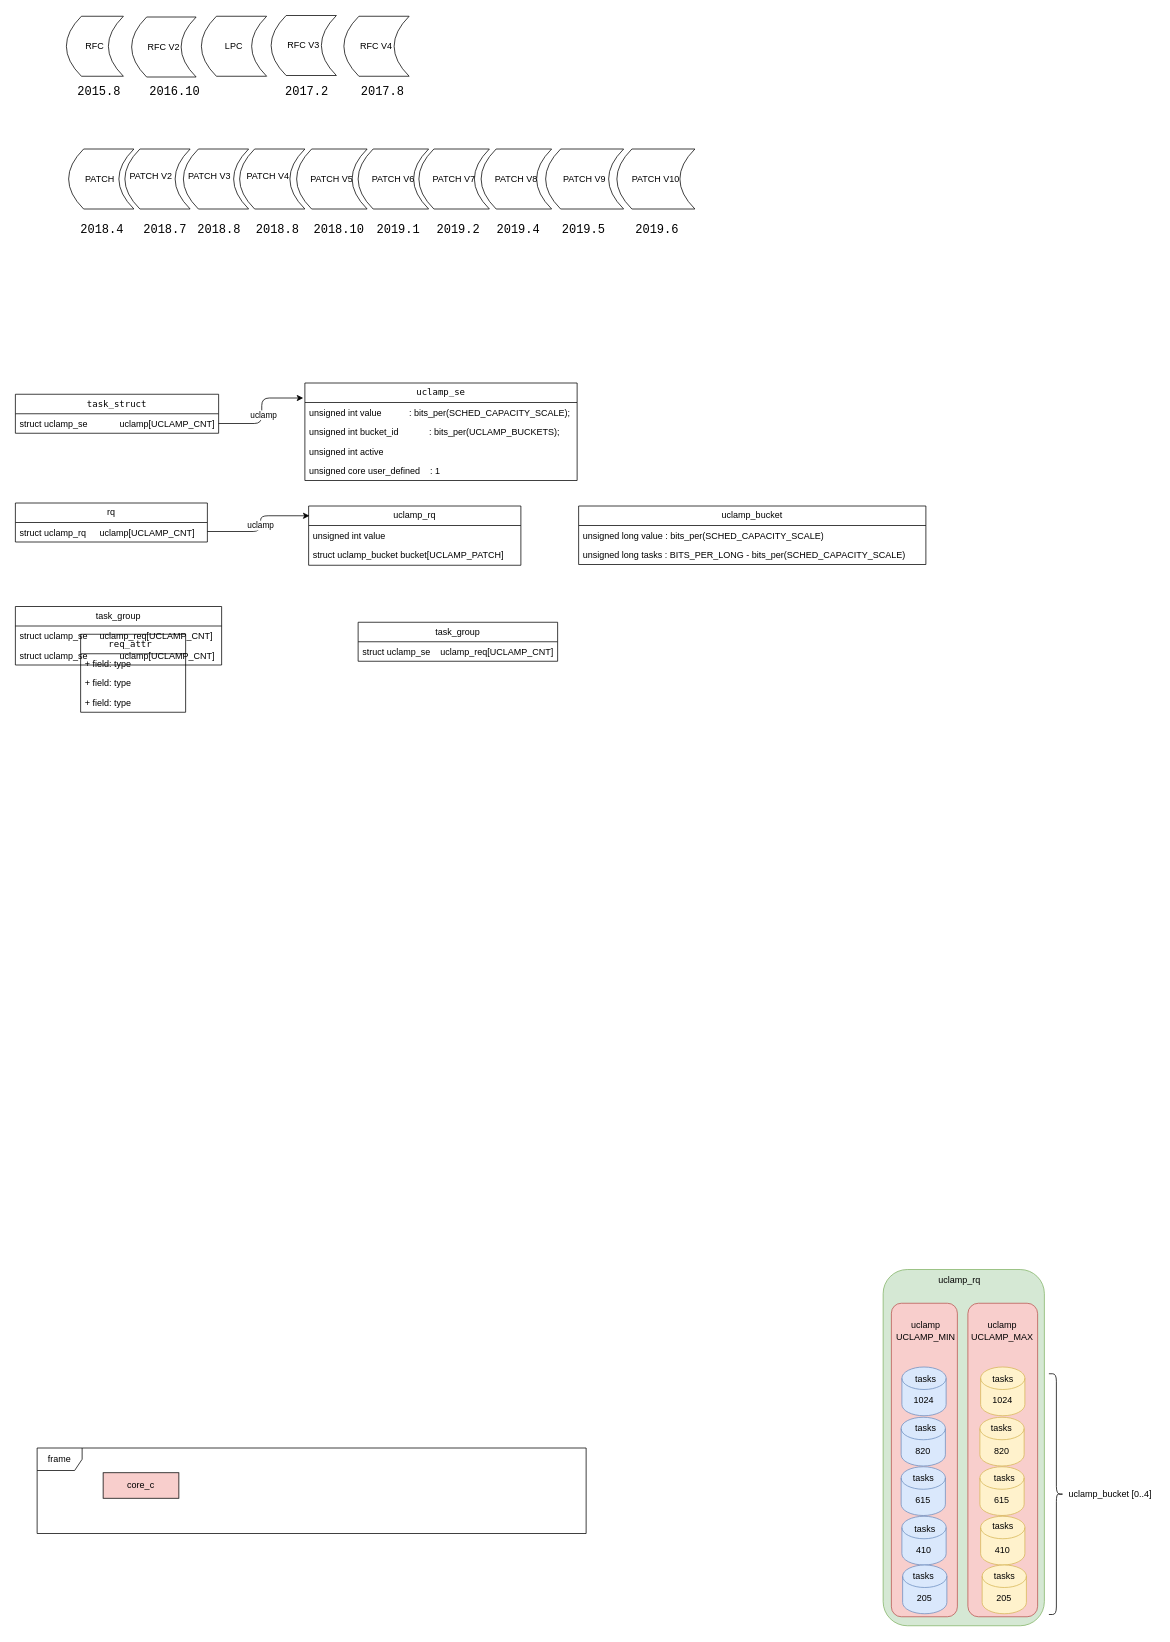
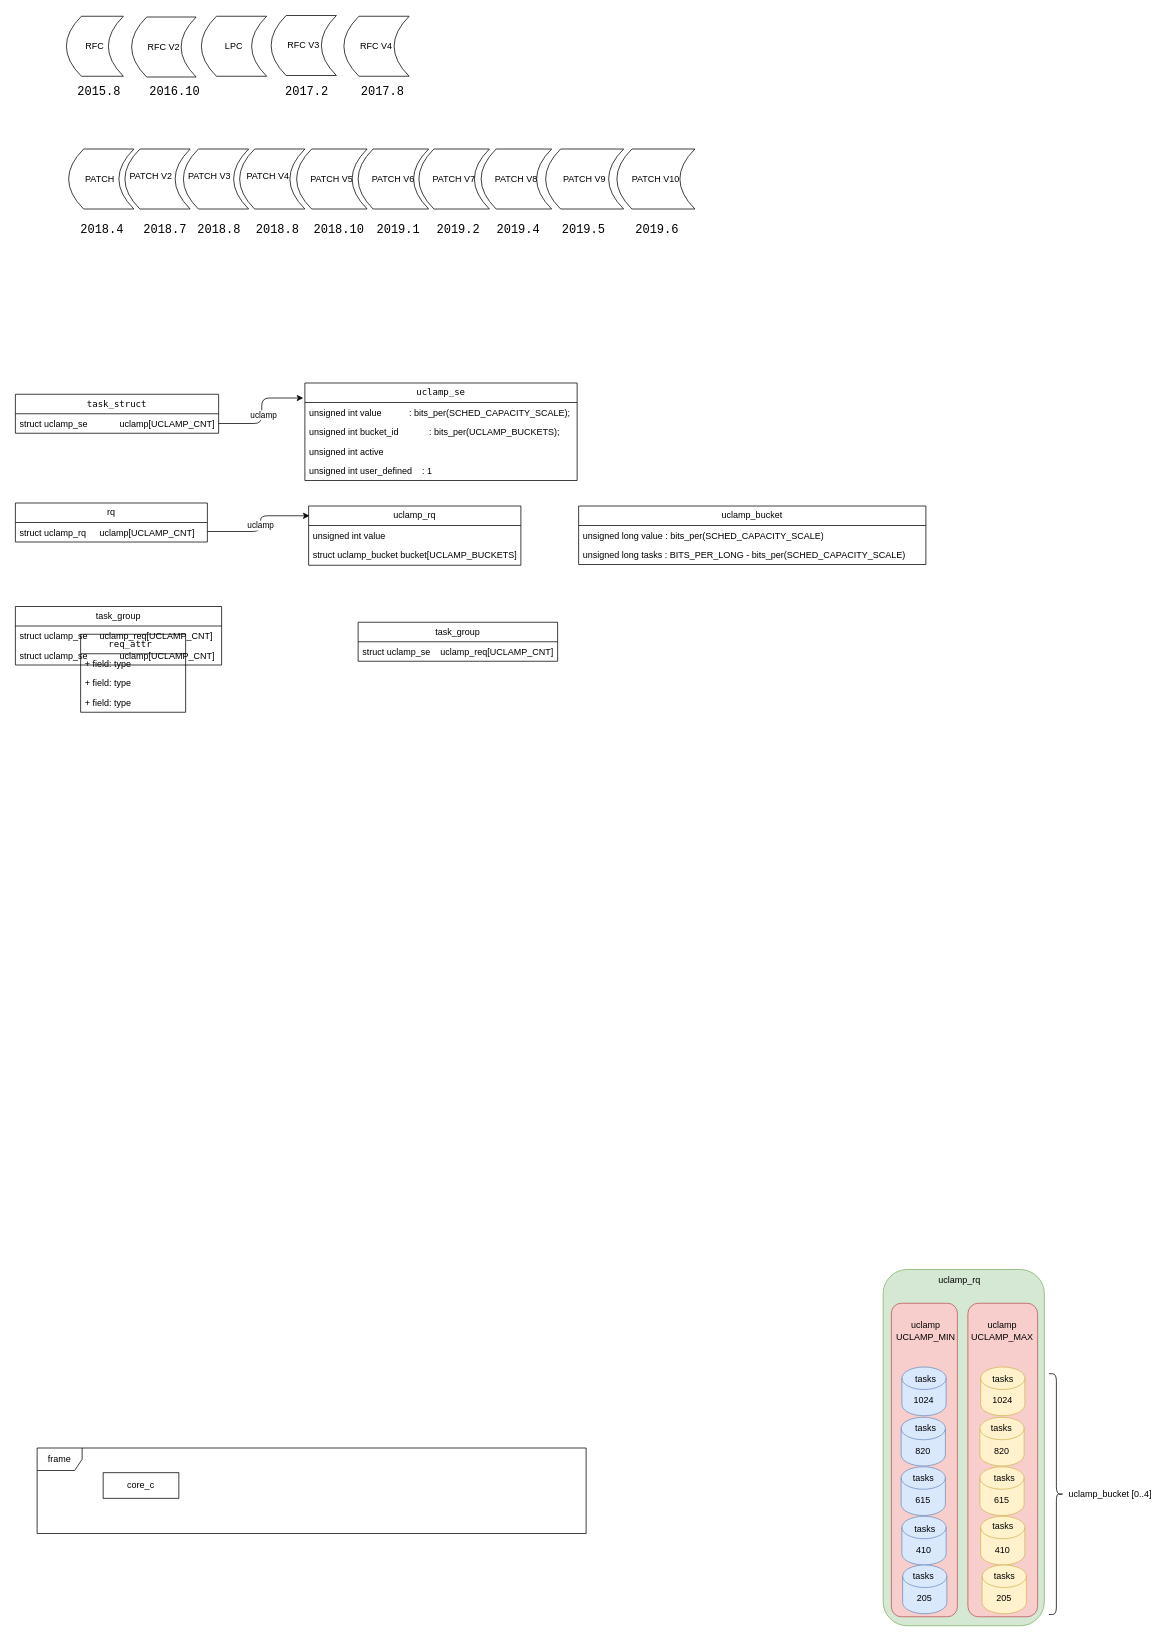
- <mxCell id="39" value="unsigned core user_defined&amp;nbsp;&amp;nbsp; &amp;nbsp;: 1" style="text;strokeColor=none;fillColor=none;align=left;verticalAlign=top;spacingLeft=4;spacingRight=4;overflow=hidden;rotatable=0;points=[[0,0.5],[1,0.5]];portConstraint=eastwest;whiteSpace=wrap;html=1;" vertex="1" parent="35"><mxGeometry y="104" width="363" height="26" as="geometry" /></mxCell>
+ <mxCell id="39" value="unsigned int user_defined&amp;nbsp;&amp;nbsp; &amp;nbsp;: 1" style="text;strokeColor=none;fillColor=none;align=left;verticalAlign=top;spacingLeft=4;spacingRight=4;overflow=hidden;rotatable=0;points=[[0,0.5],[1,0.5]];portConstraint=eastwest;whiteSpace=wrap;html=1;" vertex="1" parent="35"><mxGeometry y="104" width="363" height="26" as="geometry" /></mxCell>
- <mxCell id="50" value="struct uclamp_bucket bucket[UCLAMP_PATCH]" style="text;strokeColor=none;fillColor=none;align=left;verticalAlign=top;spacingLeft=4;spacingRight=4;overflow=hidden;rotatable=0;points=[[0,0.5],[1,0.5]];portConstraint=eastwest;whiteSpace=wrap;html=1;" vertex="1" parent="48"><mxGeometry y="52" width="283" height="27" as="geometry" /></mxCell>
+ <mxCell id="50" value="struct uclamp_bucket bucket[UCLAMP_BUCKETS]" style="text;strokeColor=none;fillColor=none;align=left;verticalAlign=top;spacingLeft=4;spacingRight=4;overflow=hidden;rotatable=0;points=[[0,0.5],[1,0.5]];portConstraint=eastwest;whiteSpace=wrap;html=1;" vertex="1" parent="48"><mxGeometry y="52" width="283" height="27" as="geometry" /></mxCell>
- <mxCell id="45" value="core_c" style="html=1;whiteSpace=wrap;fillColor=#f8cecc;" vertex="1" parent="1"><mxGeometry x="137" y="1963" width="101" height="34" as="geometry" /></mxCell>
+ <mxCell id="45" value="core_c" style="html=1;whiteSpace=wrap;" vertex="1" parent="1"><mxGeometry x="137" y="1963" width="101" height="34" as="geometry" /></mxCell>
